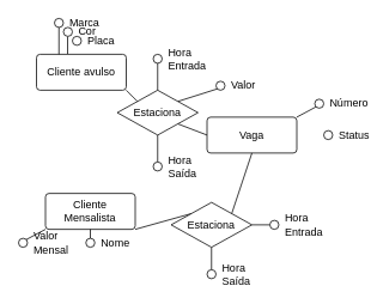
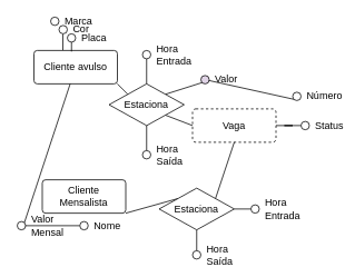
- <mxCell id="7" style="edgeStyle=orthogonalEdgeStyle;rounded=0;orthogonalLoop=1;jettySize=auto;html=1;exitX=0.5;exitY=1;exitDx=0;exitDy=0;entryX=0.25;entryY=0;entryDx=0;entryDy=0;startArrow=none;startFill=0;endArrow=none;endFill=0;" edge="1" parent="1" source="8" target="6"><mxGeometry relative="1" as="geometry" /></mxCell>
+ <mxCell id="11" style="edgeStyle=orthogonalEdgeStyle;rounded=0;orthogonalLoop=1;jettySize=auto;html=1;exitX=0.5;exitY=1;exitDx=0;exitDy=0;entryX=0.45;entryY=0.032;entryDx=0;entryDy=0;entryPerimeter=0;endArrow=none;endFill=0;" edge="1" parent="1" source="12" target="6"><mxGeometry relative="1" as="geometry" /></mxCell>
- <mxCell id="17" value="Valor" style="ellipse;whiteSpace=wrap;html=1;align=left;spacingLeft=15;" vertex="1" parent="1"><mxGeometry x="240" y="90" width="10" height="10" as="geometry" /></mxCell>
+ <mxCell id="17" value="Valor" style="ellipse;whiteSpace=wrap;html=1;align=left;spacingLeft=15;fillColor=#e1d5e7;" vertex="1" parent="1"><mxGeometry x="240" y="90" width="10" height="10" as="geometry" /></mxCell>
- <mxCell id="31" style="rounded=0;orthogonalLoop=1;jettySize=auto;html=1;exitX=0;exitY=1;exitDx=0;exitDy=0;entryX=1;entryY=0;entryDx=0;entryDy=0;endArrow=none;endFill=0;" edge="1" parent="1" source="32" target="2"><mxGeometry relative="1" as="geometry" /></mxCell>
+ <mxCell id="31" style="rounded=0;orthogonalLoop=1;jettySize=auto;html=1;exitX=0;exitY=1;exitDx=0;exitDy=0;endArrow=none;endFill=0;" edge="1" parent="1" source="32" target="17"><mxGeometry relative="1" as="geometry" /></mxCell>
- <mxCell id="2" value="Vaga" style="rounded=1;arcSize=10;whiteSpace=wrap;html=1;align=center;" vertex="1" parent="1"><mxGeometry x="230" y="130" width="100" height="40" as="geometry" /></mxCell>
+ <mxCell id="2" value="Vaga" style="rounded=1;arcSize=10;whiteSpace=wrap;html=1;align=center;dashed=1;" vertex="1" parent="1"><mxGeometry x="230" y="130" width="100" height="40" as="geometry" /></mxCell>
+ <mxCell id="33" value="" style="edgeStyle=orthogonalEdgeStyle;rounded=0;orthogonalLoop=1;jettySize=auto;html=1;endArrow=none;endFill=0;" edge="1" parent="1" source="34" target="2"><mxGeometry relative="1" as="geometry" /></mxCell>
- <mxCell id="29" style="rounded=0;orthogonalLoop=1;jettySize=auto;html=1;exitX=1;exitY=0;exitDx=0;exitDy=0;entryX=0;entryY=1;entryDx=0;entryDy=0;endArrow=none;endFill=0;" edge="1" parent="1" source="30" target="4"><mxGeometry relative="1" as="geometry" /></mxCell>
+ <mxCell id="29" style="rounded=0;orthogonalLoop=1;jettySize=auto;html=1;exitX=1;exitY=0;exitDx=0;exitDy=0;endArrow=none;endFill=0;" edge="1" parent="1" source="30" target="6"><mxGeometry relative="1" as="geometry" /></mxCell>
- <mxCell id="27" value="" style="rounded=0;orthogonalLoop=1;jettySize=auto;html=1;endArrow=none;endFill=0;" edge="1" parent="1" source="28" target="4"><mxGeometry relative="1" as="geometry" /></mxCell>
+ <mxCell id="27" value="" style="rounded=0;orthogonalLoop=1;jettySize=auto;html=1;endArrow=none;endFill=0;" edge="1" parent="1" source="28" target="30"><mxGeometry relative="1" as="geometry" /></mxCell>
